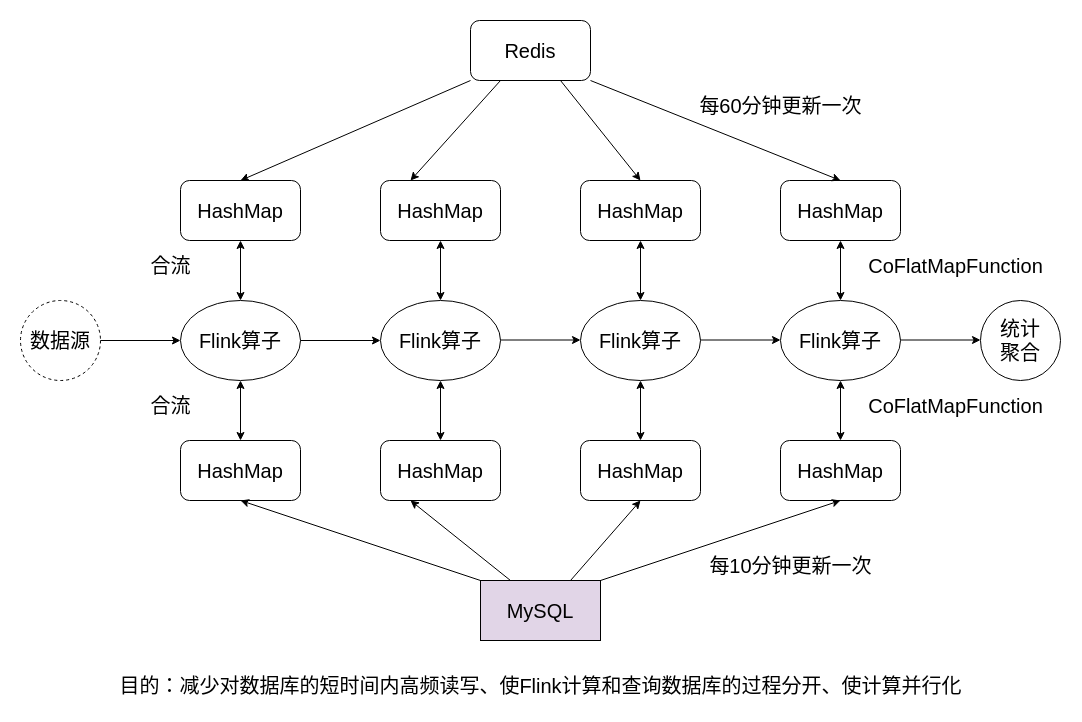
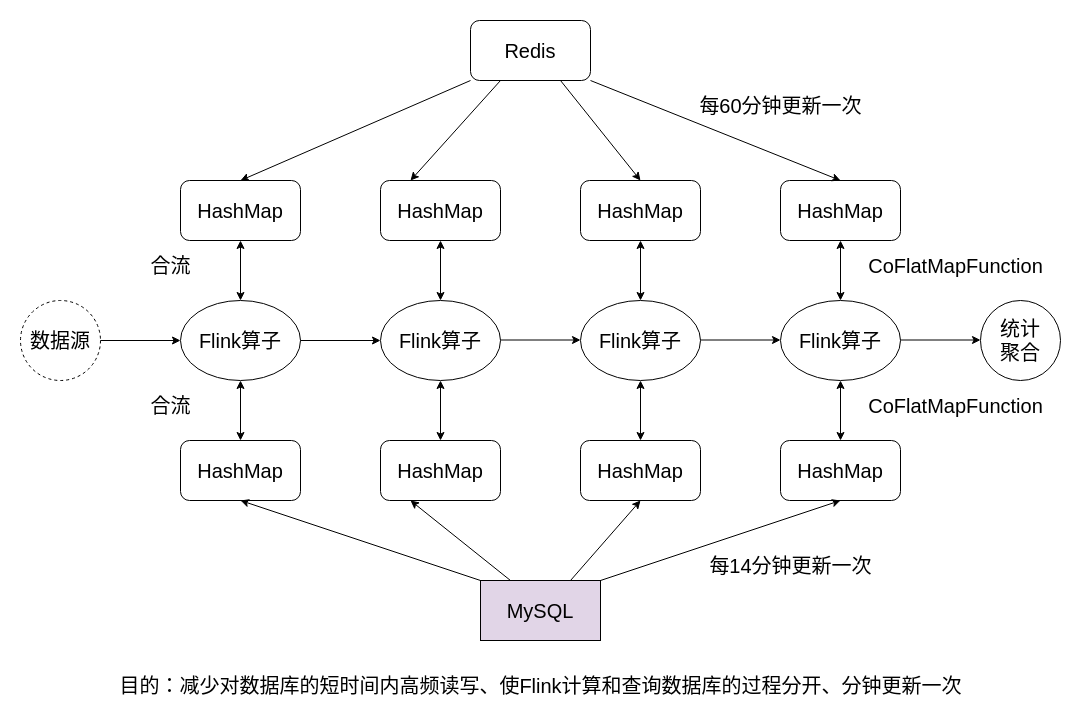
- <mxCell id="39" value="每10分钟更新一次" style="text;html=1;align=center;verticalAlign=middle;resizable=0;points=[];autosize=1;fontSize=20;" parent="1" vertex="1"><mxGeometry x="700" y="550" width="180" height="30" as="geometry" /></mxCell>
+ <mxCell id="39" value="每14分钟更新一次" style="text;html=1;align=center;verticalAlign=middle;resizable=0;points=[];autosize=1;fontSize=20;" parent="1" vertex="1"><mxGeometry x="700" y="550" width="180" height="30" as="geometry" /></mxCell>
- <mxCell id="45" value="目的：减少对数据库的短时间内高频读写、使Flink计算和查询数据库的过程分开、使计算并行化" style="text;html=1;align=center;verticalAlign=middle;resizable=0;points=[];autosize=1;fontSize=20;" parent="1" vertex="1"><mxGeometry x="110" y="670" width="860" height="30" as="geometry" /></mxCell>
+ <mxCell id="45" value="目的：减少对数据库的短时间内高频读写、使Flink计算和查询数据库的过程分开、分钟更新一次" style="text;html=1;align=center;verticalAlign=middle;resizable=0;points=[];autosize=1;fontSize=20;" parent="1" vertex="1"><mxGeometry x="110" y="670" width="860" height="30" as="geometry" /></mxCell>
